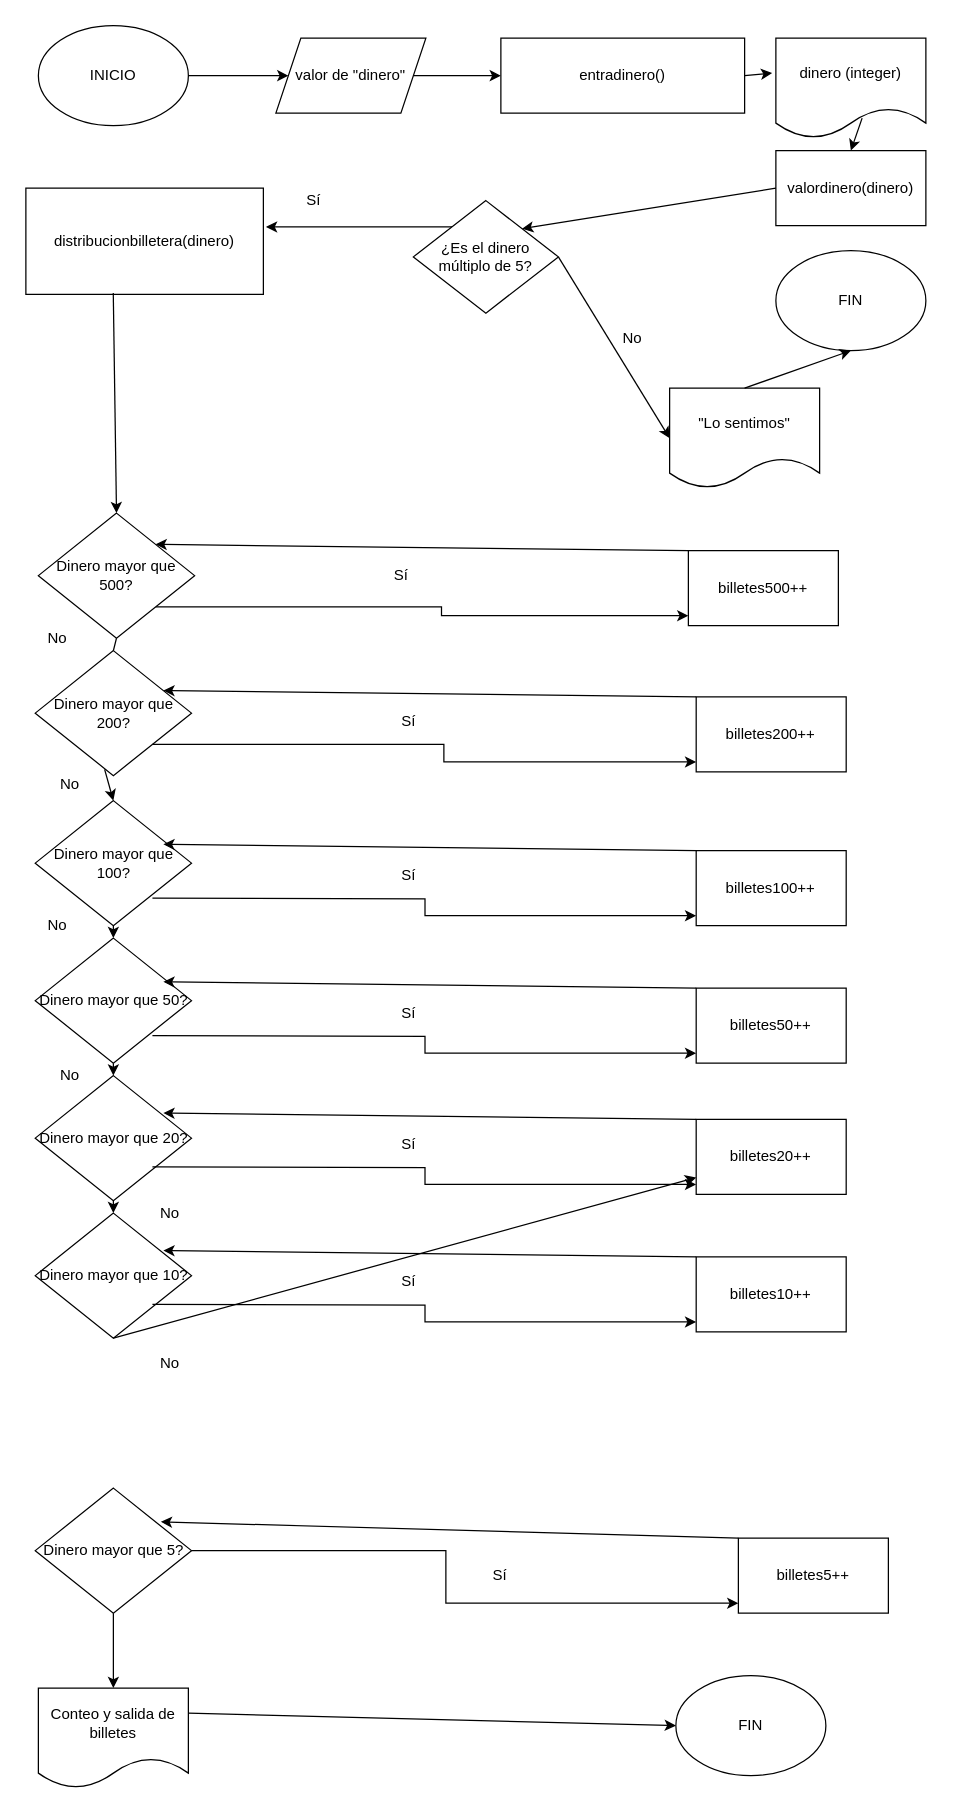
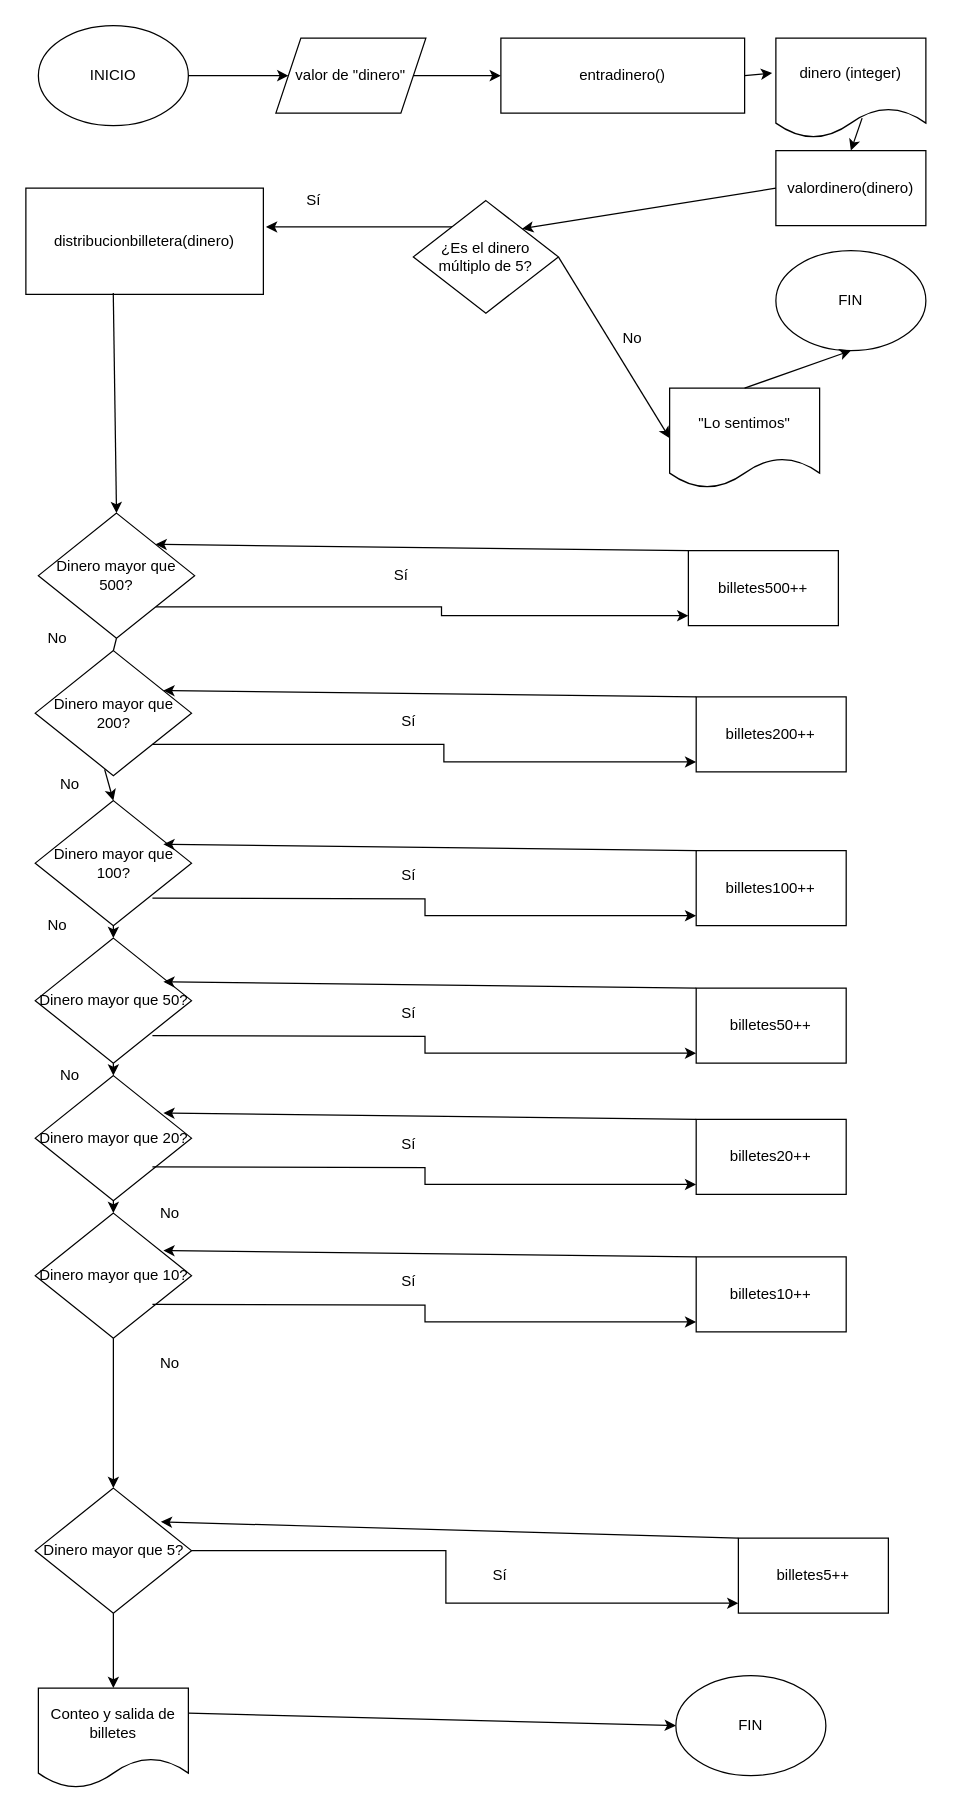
- <mxCell id="72" value="" style="endArrow=classic;html=1;rounded=0;exitX=0.5;exitY=1;exitDx=0;exitDy=0;" edge="1" parent="1" source="28" target="46"><mxGeometry width="50" height="50" relative="1" as="geometry"><mxPoint x="180" y="1160" as="sourcePoint" /><mxPoint x="230" y="1110" as="targetPoint" /></mxGeometry></mxCell>
+ <mxCell id="72" value="" style="endArrow=classic;html=1;rounded=0;exitX=0.5;exitY=1;exitDx=0;exitDy=0;entryX=0.5;entryY=0;entryDx=0;entryDy=0;" edge="1" parent="1" source="28" target="62"><mxGeometry width="50" height="50" relative="1" as="geometry"><mxPoint x="180" y="1160" as="sourcePoint" /><mxPoint x="230" y="1110" as="targetPoint" /></mxGeometry></mxCell>
